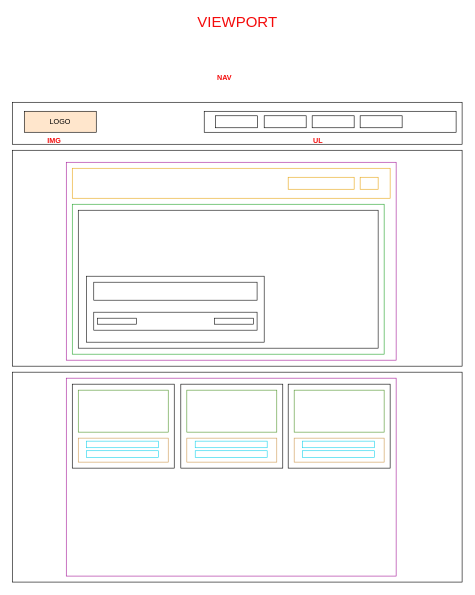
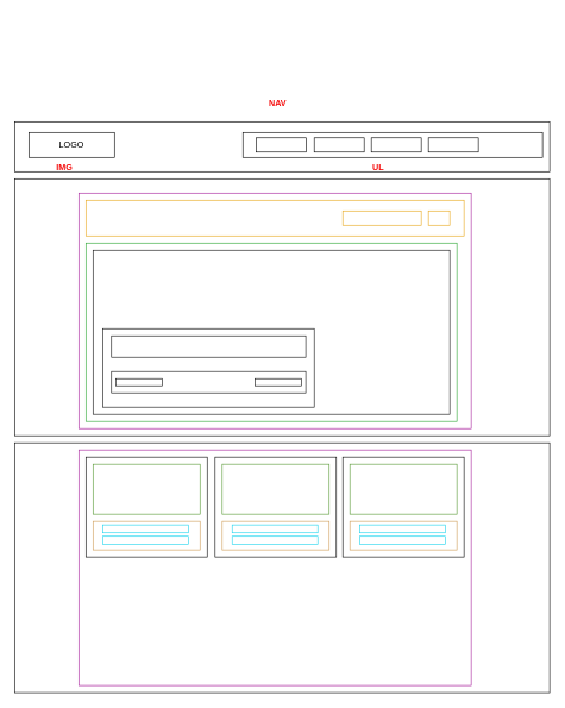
- <mxCell id="12" value="VIEWPORT" style="text;html=1;strokeColor=none;fillColor=none;align=center;verticalAlign=middle;whiteSpace=wrap;rounded=0;fontColor=#f40b0b;fontSize=25;" parent="1" vertex="1"><mxGeometry x="314.5" y="20" width="161" height="30" as="geometry" /></mxCell>
- <mxCell id="9" value="&lt;span&gt;NAV&lt;/span&gt;" style="text;html=1;strokeColor=none;fillColor=none;align=center;verticalAlign=middle;whiteSpace=wrap;rounded=0;fontStyle=1;fontColor=#f40b0b;" parent="1" vertex="1"><mxGeometry x="344" y="115" width="60" height="30" as="geometry" /></mxCell>
+ <mxCell id="9" value="&lt;span&gt;NAV&lt;/span&gt;" style="text;html=1;strokeColor=none;fillColor=none;align=center;verticalAlign=middle;whiteSpace=wrap;rounded=0;fontStyle=1;fontColor=#f40b0b;" parent="1" vertex="1"><mxGeometry x="359" y="130" width="60" height="30" as="geometry" /></mxCell>
- <mxCell id="3" value="LOGO" style="rounded=0;whiteSpace=wrap;html=1;fillColor=#ffe6cc;" parent="1" vertex="1"><mxGeometry x="40" y="185" width="120" height="35" as="geometry" /></mxCell>
+ <mxCell id="3" value="LOGO" style="rounded=0;whiteSpace=wrap;html=1;" parent="1" vertex="1"><mxGeometry x="40" y="185" width="120" height="35" as="geometry" /></mxCell>
